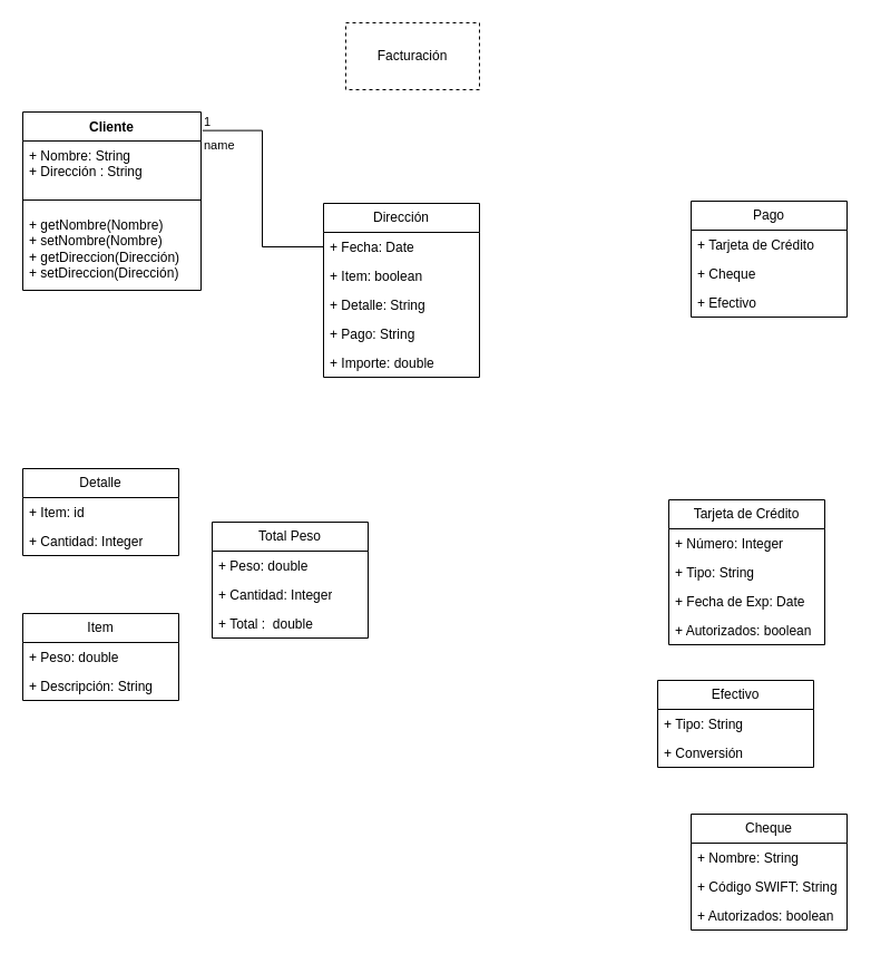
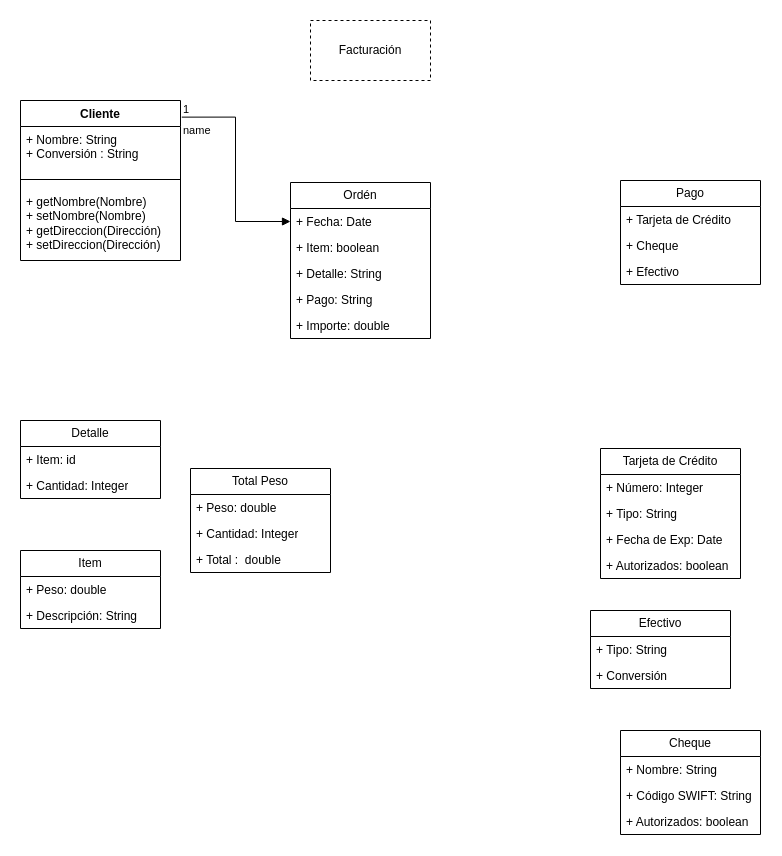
- <mxCell id="4" value="+ Nombre: String&lt;br&gt;+ Dirección : String" style="text;strokeColor=none;fillColor=none;align=left;verticalAlign=top;spacingLeft=4;spacingRight=4;overflow=hidden;rotatable=0;points=[[0,0.5],[1,0.5]];portConstraint=eastwest;whiteSpace=wrap;html=1;" vertex="1" parent="3"><mxGeometry y="26" width="160" height="44" as="geometry" /></mxCell>
+ <mxCell id="4" value="+ Nombre: String&lt;br&gt;+ Conversión : String" style="text;strokeColor=none;fillColor=none;align=left;verticalAlign=top;spacingLeft=4;spacingRight=4;overflow=hidden;rotatable=0;points=[[0,0.5],[1,0.5]];portConstraint=eastwest;whiteSpace=wrap;html=1;" vertex="1" parent="3"><mxGeometry y="26" width="160" height="44" as="geometry" /></mxCell>
- <mxCell id="7" value="Dirección" style="swimlane;fontStyle=0;childLayout=stackLayout;horizontal=1;startSize=26;fillColor=none;horizontalStack=0;resizeParent=1;resizeParentMax=0;resizeLast=0;collapsible=1;marginBottom=0;whiteSpace=wrap;html=1;" vertex="1" parent="1"><mxGeometry x="290" y="182" width="140" height="156" as="geometry" /></mxCell>
+ <mxCell id="7" value="Ordén" style="swimlane;fontStyle=0;childLayout=stackLayout;horizontal=1;startSize=26;fillColor=none;horizontalStack=0;resizeParent=1;resizeParentMax=0;resizeLast=0;collapsible=1;marginBottom=0;whiteSpace=wrap;html=1;" vertex="1" parent="1"><mxGeometry x="290" y="182" width="140" height="156" as="geometry" /></mxCell>
- <mxCell id="39" value="name" style="endArrow=none;endFill=1;html=1;edgeStyle=orthogonalEdgeStyle;align=left;verticalAlign=top;rounded=0;exitX=1.008;exitY=0.104;exitDx=0;exitDy=0;exitPerimeter=0;entryX=0;entryY=0.5;entryDx=0;entryDy=0;" edge="1" parent="1" source="3" target="8"><mxGeometry x="-1" relative="1" as="geometry"><mxPoint x="460" y="130" as="sourcePoint" /><mxPoint x="300" y="197" as="targetPoint" /></mxGeometry></mxCell>
+ <mxCell id="39" value="name" style="endArrow=block;endFill=1;html=1;edgeStyle=orthogonalEdgeStyle;align=left;verticalAlign=top;rounded=0;exitX=1.008;exitY=0.104;exitDx=0;exitDy=0;exitPerimeter=0;entryX=0;entryY=0.5;entryDx=0;entryDy=0;" edge="1" parent="1" source="3" target="8"><mxGeometry x="-1" relative="1" as="geometry"><mxPoint x="460" y="130" as="sourcePoint" /><mxPoint x="300" y="197" as="targetPoint" /></mxGeometry></mxCell>
